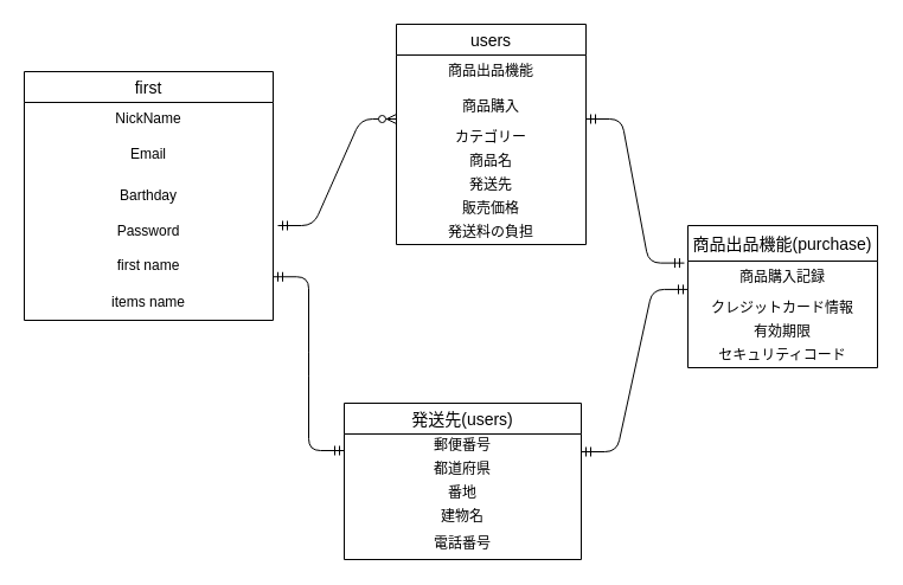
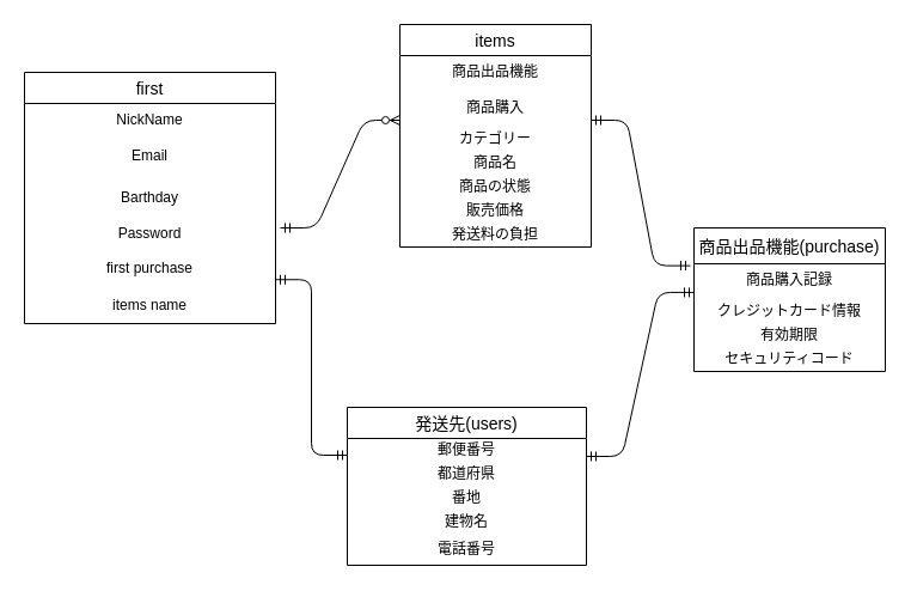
- <mxCell id="9" value="users" style="swimlane;fontStyle=0;childLayout=stackLayout;horizontal=1;startSize=26;horizontalStack=0;resizeParent=1;resizeParentMax=0;resizeLast=0;collapsible=1;marginBottom=0;align=center;fontSize=14;" vertex="1" parent="1"><mxGeometry x="334" y="20" width="160" height="186" as="geometry" /></mxCell>
+ <mxCell id="9" value="items" style="swimlane;fontStyle=0;childLayout=stackLayout;horizontal=1;startSize=26;horizontalStack=0;resizeParent=1;resizeParentMax=0;resizeLast=0;collapsible=1;marginBottom=0;align=center;fontSize=14;" vertex="1" parent="1"><mxGeometry x="334" y="20" width="160" height="186" as="geometry" /></mxCell>
- <mxCell id="14" value="発送先" style="text;html=1;strokeColor=none;fillColor=none;align=center;verticalAlign=middle;whiteSpace=wrap;overflow=hidden;" vertex="1" parent="9"><mxGeometry y="126" width="160" height="20" as="geometry" /></mxCell>
+ <mxCell id="14" value="商品の状態" style="text;html=1;strokeColor=none;fillColor=none;align=center;verticalAlign=middle;whiteSpace=wrap;overflow=hidden;" vertex="1" parent="9"><mxGeometry y="126" width="160" height="20" as="geometry" /></mxCell>
- <mxCell id="7" value="first name" style="text;strokeColor=none;fillColor=none;spacingLeft=4;spacingRight=4;overflow=hidden;rotatable=0;points=[[0,0.5],[1,0.5]];portConstraint=eastwest;fontSize=12;align=center;" vertex="1" parent="2"><mxGeometry y="150" width="210" height="30" as="geometry" /></mxCell>
+ <mxCell id="7" value="first purchase" style="text;strokeColor=none;fillColor=none;spacingLeft=4;spacingRight=4;overflow=hidden;rotatable=0;points=[[0,0.5],[1,0.5]];portConstraint=eastwest;fontSize=12;align=center;" vertex="1" parent="2"><mxGeometry y="150" width="210" height="30" as="geometry" /></mxCell>
